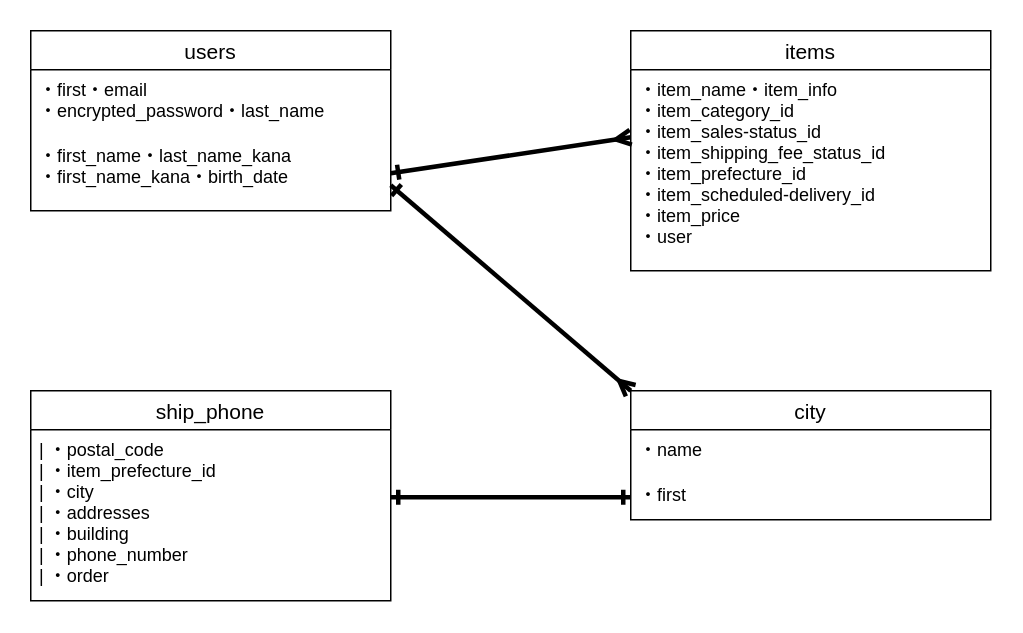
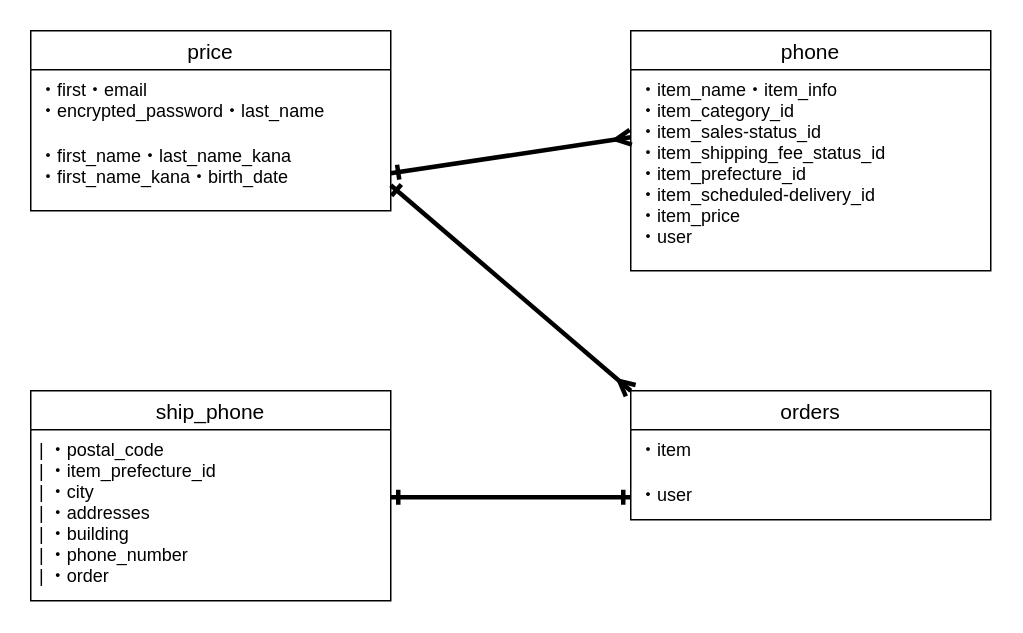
- <mxCell id="2" value="users" style="swimlane;fontStyle=0;childLayout=stackLayout;horizontal=1;startSize=26;horizontalStack=0;resizeParent=1;resizeParentMax=0;resizeLast=0;collapsible=1;marginBottom=0;align=center;fontSize=14;" parent="1" vertex="1"><mxGeometry x="20" y="20" width="240" height="120" as="geometry" /></mxCell>
+ <mxCell id="2" value="price" style="swimlane;fontStyle=0;childLayout=stackLayout;horizontal=1;startSize=26;horizontalStack=0;resizeParent=1;resizeParentMax=0;resizeLast=0;collapsible=1;marginBottom=0;align=center;fontSize=14;" parent="1" vertex="1"><mxGeometry x="20" y="20" width="240" height="120" as="geometry" /></mxCell>
- <mxCell id="5" value="items" style="swimlane;fontStyle=0;childLayout=stackLayout;horizontal=1;startSize=26;horizontalStack=0;resizeParent=1;resizeParentMax=0;resizeLast=0;collapsible=1;marginBottom=0;align=center;fontSize=14;" parent="1" vertex="1"><mxGeometry x="420" y="20" width="240" height="160" as="geometry" /></mxCell>
+ <mxCell id="5" value="phone" style="swimlane;fontStyle=0;childLayout=stackLayout;horizontal=1;startSize=26;horizontalStack=0;resizeParent=1;resizeParentMax=0;resizeLast=0;collapsible=1;marginBottom=0;align=center;fontSize=14;" parent="1" vertex="1"><mxGeometry x="420" y="20" width="240" height="160" as="geometry" /></mxCell>
- <mxCell id="9" value="city" style="swimlane;fontStyle=0;childLayout=stackLayout;horizontal=1;startSize=26;horizontalStack=0;resizeParent=1;resizeParentMax=0;resizeLast=0;collapsible=1;marginBottom=0;align=center;fontSize=14;" parent="1" vertex="1"><mxGeometry x="420" y="260" width="240" height="86" as="geometry" /></mxCell>
+ <mxCell id="9" value="orders" style="swimlane;fontStyle=0;childLayout=stackLayout;horizontal=1;startSize=26;horizontalStack=0;resizeParent=1;resizeParentMax=0;resizeLast=0;collapsible=1;marginBottom=0;align=center;fontSize=14;" parent="1" vertex="1"><mxGeometry x="420" y="260" width="240" height="86" as="geometry" /></mxCell>
- <mxCell id="10" value="・name" style="text;strokeColor=none;fillColor=none;spacingLeft=4;spacingRight=4;overflow=hidden;rotatable=0;points=[[0,0.5],[1,0.5]];portConstraint=eastwest;fontSize=12;" parent="9" vertex="1"><mxGeometry y="26" width="240" height="30" as="geometry" /></mxCell>
+ <mxCell id="10" value="・item" style="text;strokeColor=none;fillColor=none;spacingLeft=4;spacingRight=4;overflow=hidden;rotatable=0;points=[[0,0.5],[1,0.5]];portConstraint=eastwest;fontSize=12;" parent="9" vertex="1"><mxGeometry y="26" width="240" height="30" as="geometry" /></mxCell>
- <mxCell id="11" value="・first" style="text;strokeColor=none;fillColor=none;spacingLeft=4;spacingRight=4;overflow=hidden;rotatable=0;points=[[0,0.5],[1,0.5]];portConstraint=eastwest;fontSize=12;" parent="9" vertex="1"><mxGeometry y="56" width="240" height="30" as="geometry" /></mxCell>
+ <mxCell id="11" value="・user" style="text;strokeColor=none;fillColor=none;spacingLeft=4;spacingRight=4;overflow=hidden;rotatable=0;points=[[0,0.5],[1,0.5]];portConstraint=eastwest;fontSize=12;" parent="9" vertex="1"><mxGeometry y="56" width="240" height="30" as="geometry" /></mxCell>
